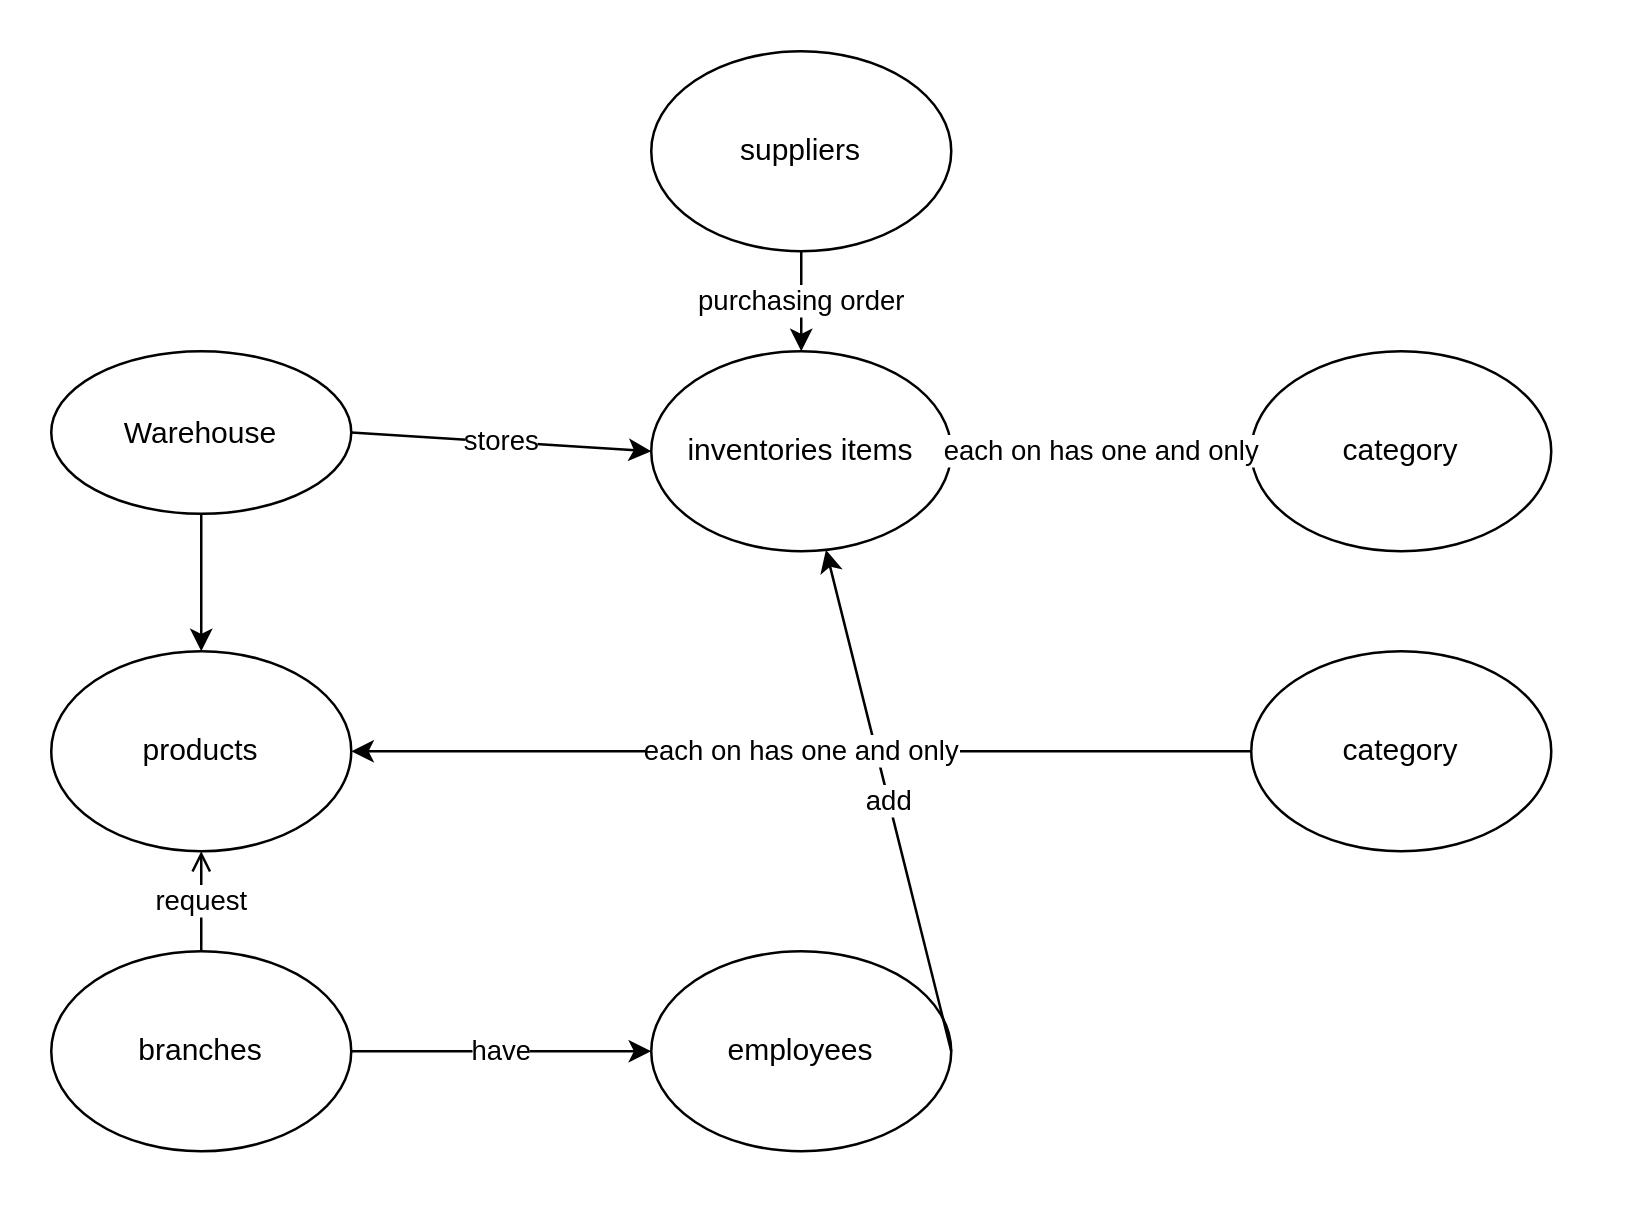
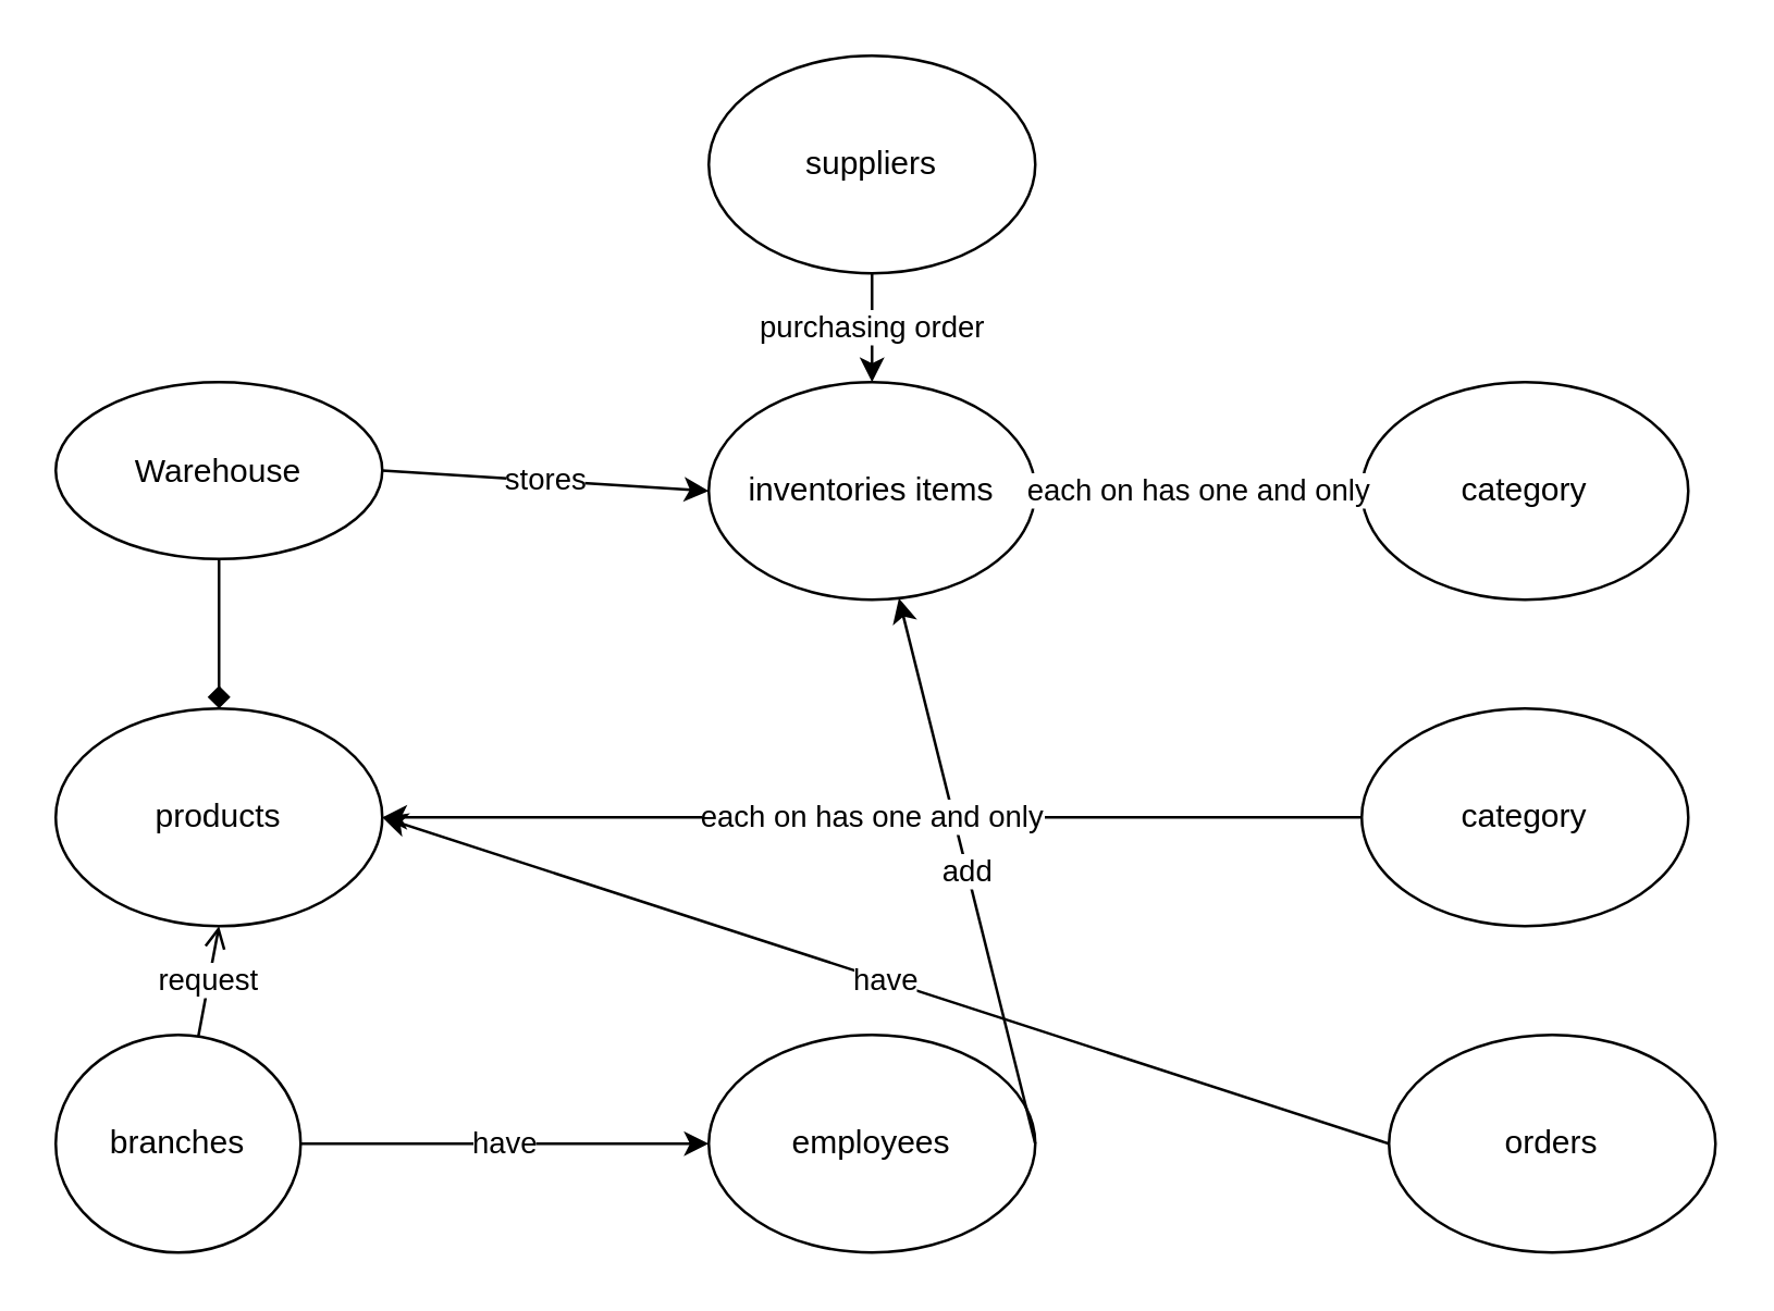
- <mxCell id="17" value="" style="endArrow=classic;html=1;exitX=0.5;exitY=1;exitDx=0;exitDy=0;entryX=0.5;entryY=0;entryDx=0;entryDy=0;" edge="1" parent="1" source="2" target="16"><mxGeometry width="50" height="50" relative="1" as="geometry"><mxPoint x="100" y="190" as="sourcePoint" /><mxPoint x="220" y="250" as="targetPoint" /></mxGeometry></mxCell>
+ <mxCell id="17" value="" style="endArrow=diamond;html=1;exitX=0.5;exitY=1;exitDx=0;exitDy=0;entryX=0.5;entryY=0;entryDx=0;entryDy=0;" edge="1" parent="1" source="2" target="16"><mxGeometry width="50" height="50" relative="1" as="geometry"><mxPoint x="100" y="190" as="sourcePoint" /><mxPoint x="220" y="250" as="targetPoint" /></mxGeometry></mxCell>
+ <mxCell id="12" value="have" style="endArrow=classic;html=1;exitX=0;exitY=0.5;exitDx=0;exitDy=0;entryX=1;entryY=0.5;entryDx=0;entryDy=0;" edge="1" parent="1" source="11" target="16"><mxGeometry width="50" height="50" relative="1" as="geometry"><mxPoint x="330" y="450" as="sourcePoint" /><mxPoint x="380" y="400" as="targetPoint" /></mxGeometry></mxCell>
- <mxCell id="3" value="branches" style="ellipse;whiteSpace=wrap;html=1;" vertex="1" parent="1"><mxGeometry x="20" y="380" width="120" height="80" as="geometry" /></mxCell>
+ <mxCell id="3" value="branches" style="ellipse;whiteSpace=wrap;html=1;" vertex="1" parent="1"><mxGeometry x="20" y="380" width="90" height="80" as="geometry" /></mxCell>
+ <mxCell id="11" value="orders" style="ellipse;whiteSpace=wrap;html=1;" vertex="1" parent="1"><mxGeometry x="510" y="380" width="120" height="80" as="geometry" /></mxCell>
